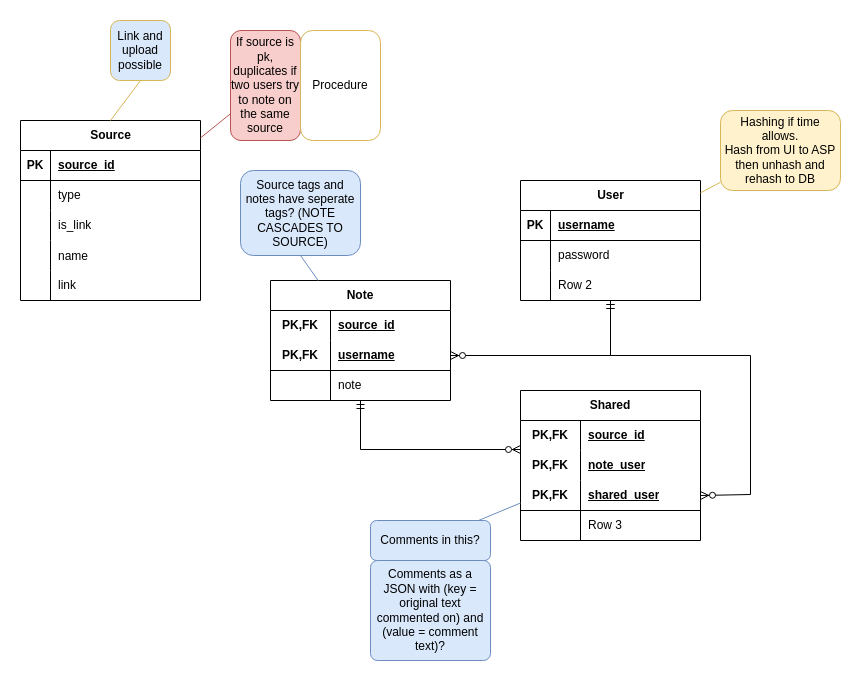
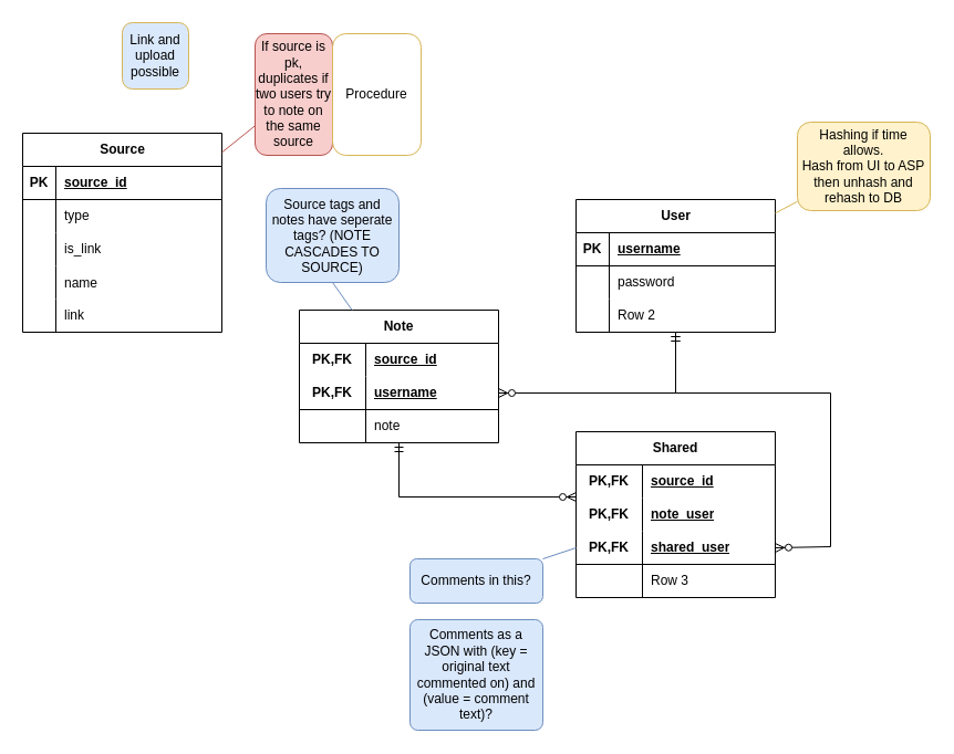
- <mxCell id="39" value="" style="endArrow=none;html=1;rounded=0;exitX=0.5;exitY=0;exitDx=0;exitDy=0;entryX=0.5;entryY=1;entryDx=0;entryDy=0;fillColor=#fff2cc;strokeColor=#d6b656;" edge="1" parent="1" source="2" target="38"><mxGeometry width="50" height="50" relative="1" as="geometry"><mxPoint x="380" y="230" as="sourcePoint" /><mxPoint x="430" y="180" as="targetPoint" /></mxGeometry></mxCell>
- <mxCell id="60" value="Comments in this?" style="rounded=1;whiteSpace=wrap;html=1;fillColor=#dae8fc;strokeColor=#6c8ebf;" vertex="1" parent="1"><mxGeometry x="370" y="520" width="120" height="40" as="geometry" /></mxCell>
+ <mxCell id="60" value="Comments in this?" style="rounded=1;whiteSpace=wrap;html=1;fillColor=#dae8fc;strokeColor=#6c8ebf;" vertex="1" parent="1"><mxGeometry x="370" y="505" width="120" height="40" as="geometry" /></mxCell>
